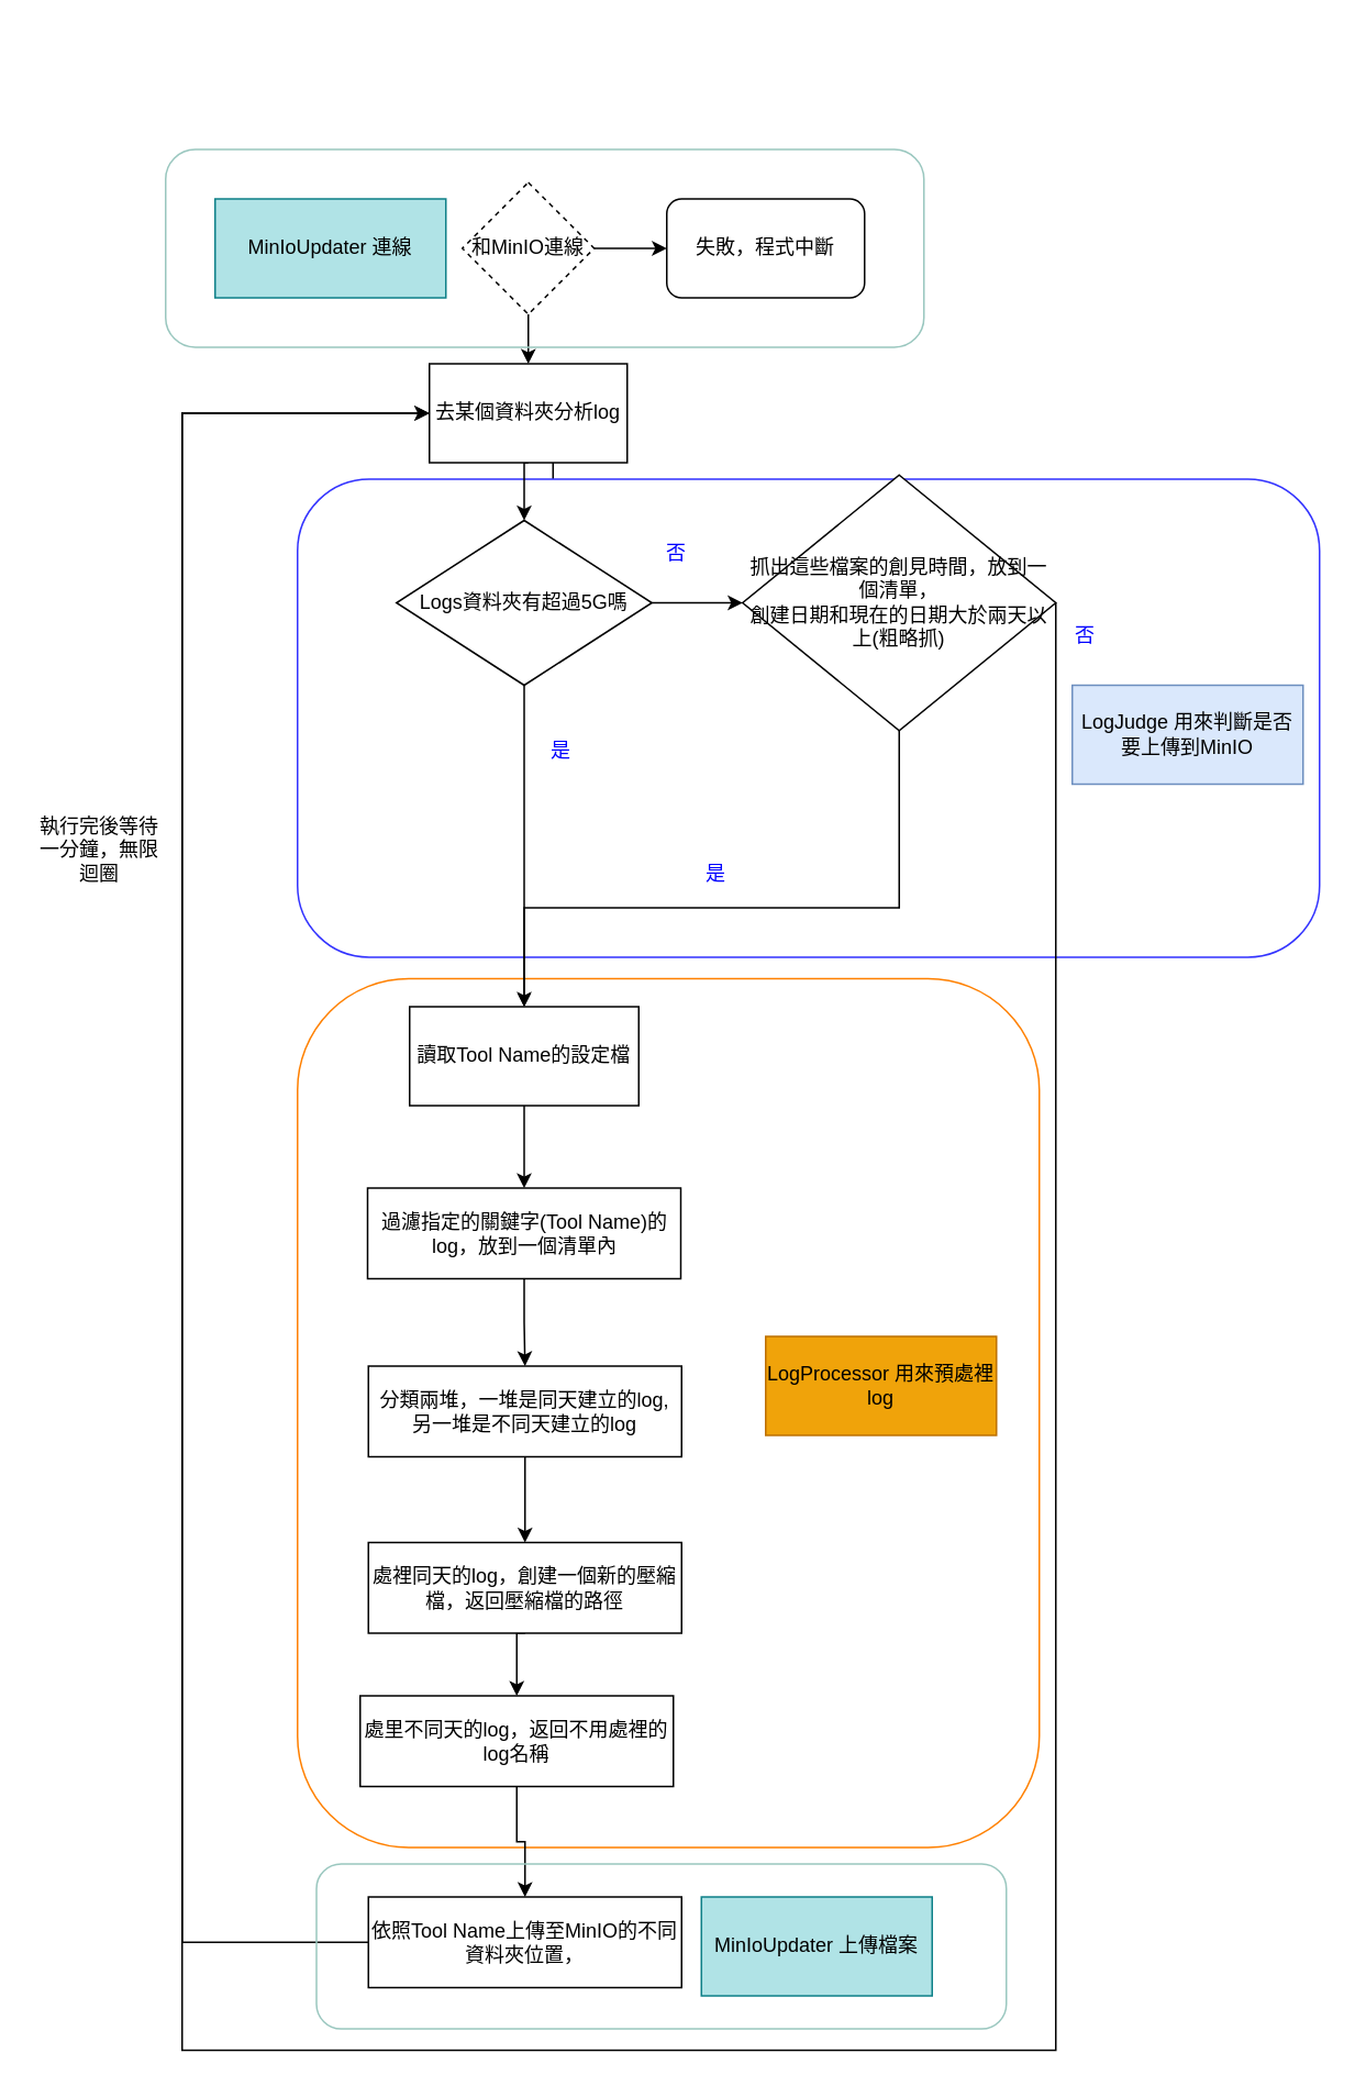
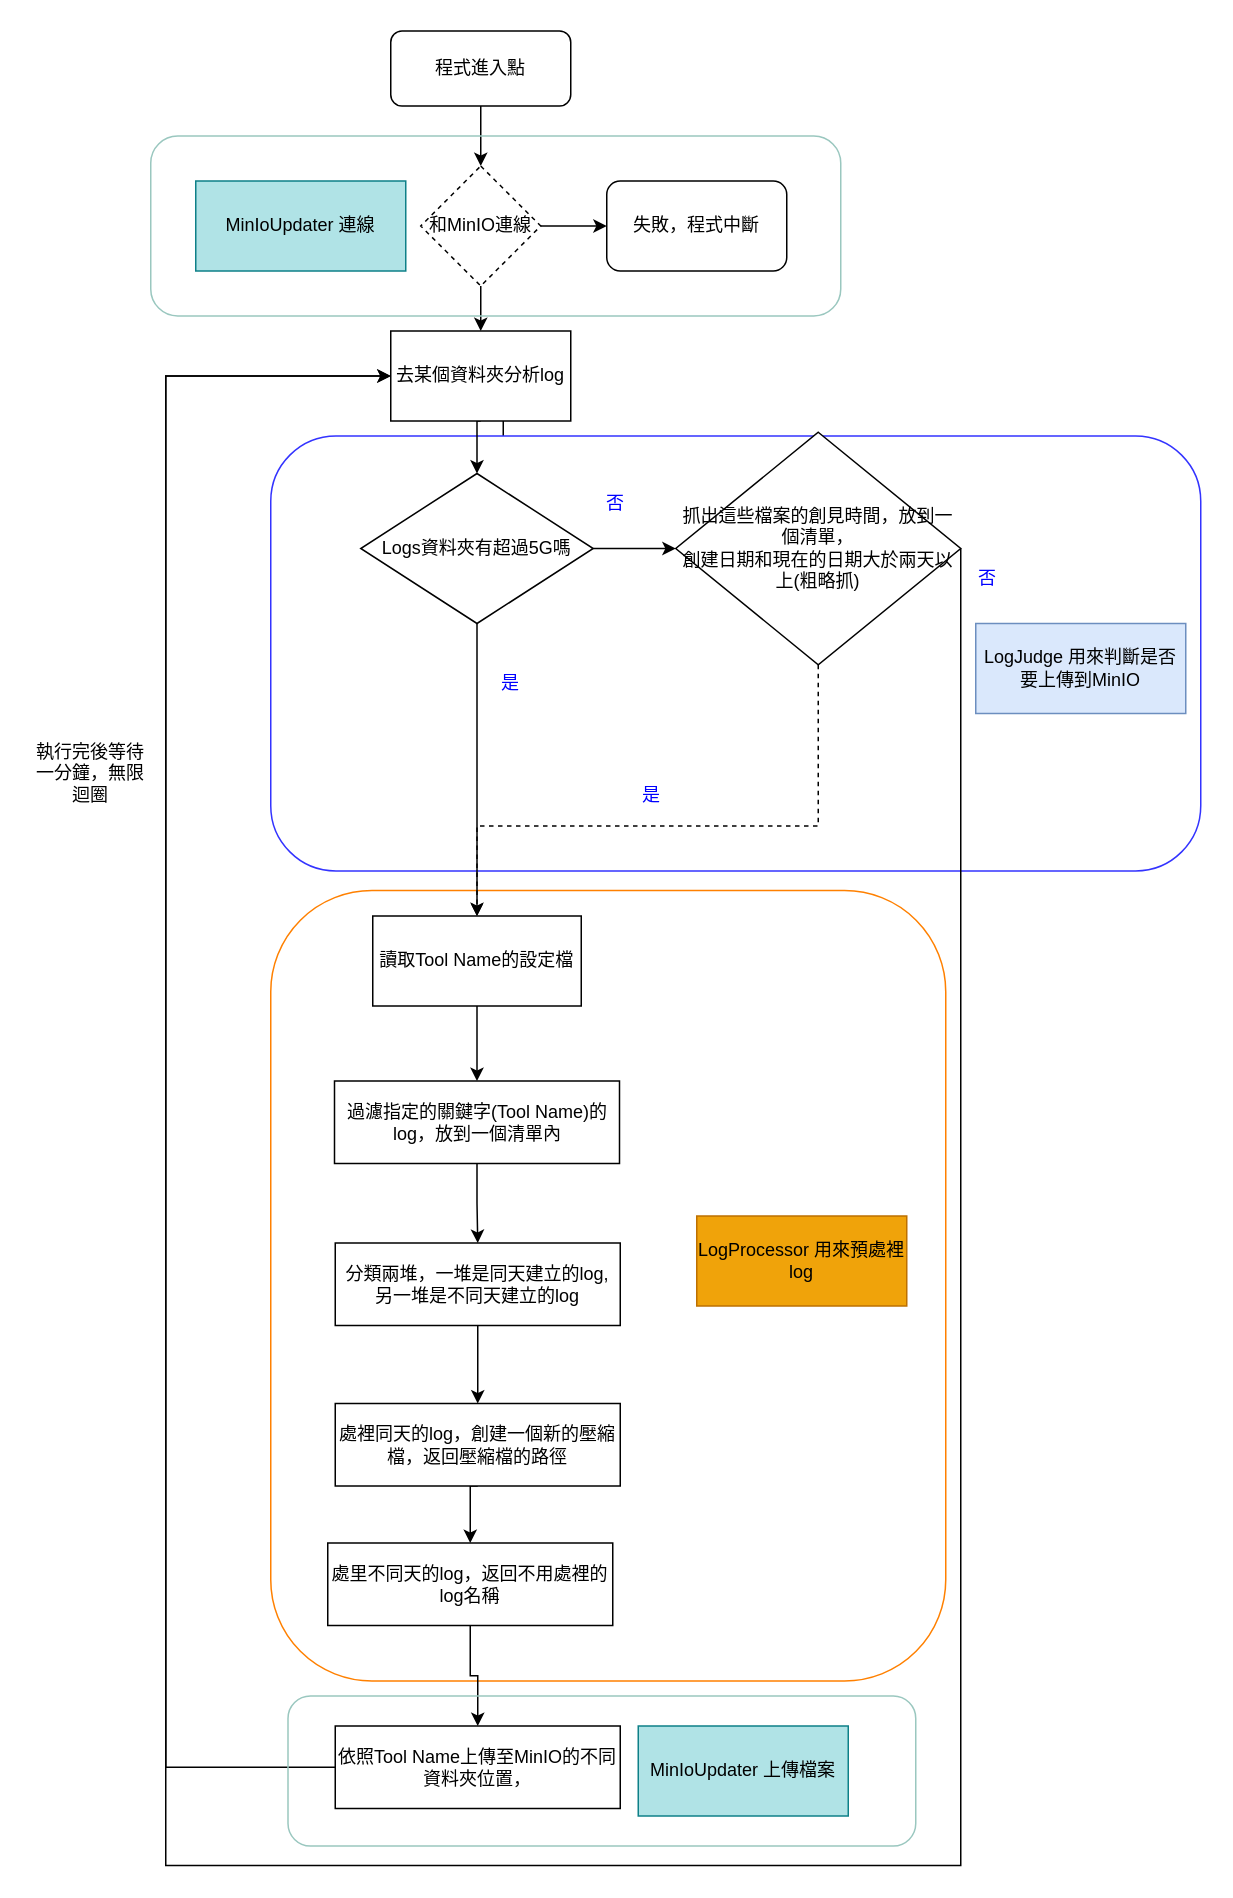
+ <mxCell id="6" value="程式進入點" style="rounded=1;whiteSpace=wrap;html=1;" vertex="1" parent="1"><mxGeometry x="260" y="20" width="120" height="50" as="geometry" /></mxCell>
+ <mxCell id="5" style="edgeStyle=orthogonalEdgeStyle;rounded=0;orthogonalLoop=1;jettySize=auto;html=1;exitX=0.5;exitY=1;exitDx=0;exitDy=0;entryX=0.5;entryY=0;entryDx=0;entryDy=0;" edge="1" parent="1" source="6" target="9"><mxGeometry relative="1" as="geometry" /></mxCell>
- <mxCell id="25" style="edgeStyle=orthogonalEdgeStyle;rounded=0;orthogonalLoop=1;jettySize=auto;html=1;exitX=0.5;exitY=1;exitDx=0;exitDy=0;entryX=0.5;entryY=0;entryDx=0;entryDy=0;fontColor=#0000FF;" edge="1" parent="1" source="26" target="22"><mxGeometry relative="1" as="geometry"><Array as="points"><mxPoint x="545" y="550" /><mxPoint x="318" y="550" /></Array></mxGeometry></mxCell>
+ <mxCell id="25" style="edgeStyle=orthogonalEdgeStyle;rounded=0;orthogonalLoop=1;jettySize=auto;html=1;exitX=0.5;exitY=1;exitDx=0;exitDy=0;entryX=0.5;entryY=0;entryDx=0;entryDy=0;fontColor=#0000FF;dashed=1;" edge="1" parent="1" source="26" target="22"><mxGeometry relative="1" as="geometry"><Array as="points"><mxPoint x="545" y="550" /><mxPoint x="318" y="550" /></Array></mxGeometry></mxCell>
